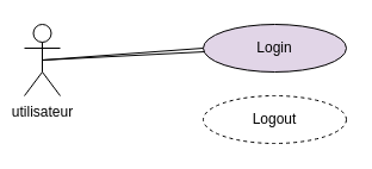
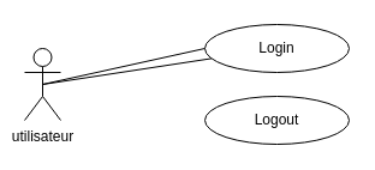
- <mxCell id="6" value="Login" style="ellipse;whiteSpace=wrap;html=1;fillColor=#e1d5e7;" parent="5" vertex="1"><mxGeometry width="120" height="40" as="geometry" /></mxCell>
+ <mxCell id="6" value="Login" style="ellipse;whiteSpace=wrap;html=1;" parent="5" vertex="1"><mxGeometry width="120" height="40" as="geometry" /></mxCell>
- <mxCell id="2" value="utilisateur" style="shape=umlActor;verticalLabelPosition=bottom;verticalAlign=top;html=1;outlineConnect=0;" parent="1" vertex="1"><mxGeometry x="20" y="20" width="30" height="60" as="geometry" /></mxCell>
+ <mxCell id="2" value="utilisateur" style="shape=umlActor;verticalLabelPosition=bottom;verticalAlign=top;html=1;outlineConnect=0;" parent="1" vertex="1"><mxGeometry x="20" y="40" width="30" height="60" as="geometry" /></mxCell>
- <mxCell id="7" value="Logout" style="ellipse;whiteSpace=wrap;html=1;dashed=1;" parent="5" vertex="1"><mxGeometry y="60" width="120" height="40" as="geometry" /></mxCell>
+ <mxCell id="7" value="Logout" style="ellipse;whiteSpace=wrap;html=1;" parent="5" vertex="1"><mxGeometry y="60" width="120" height="40" as="geometry" /></mxCell>
